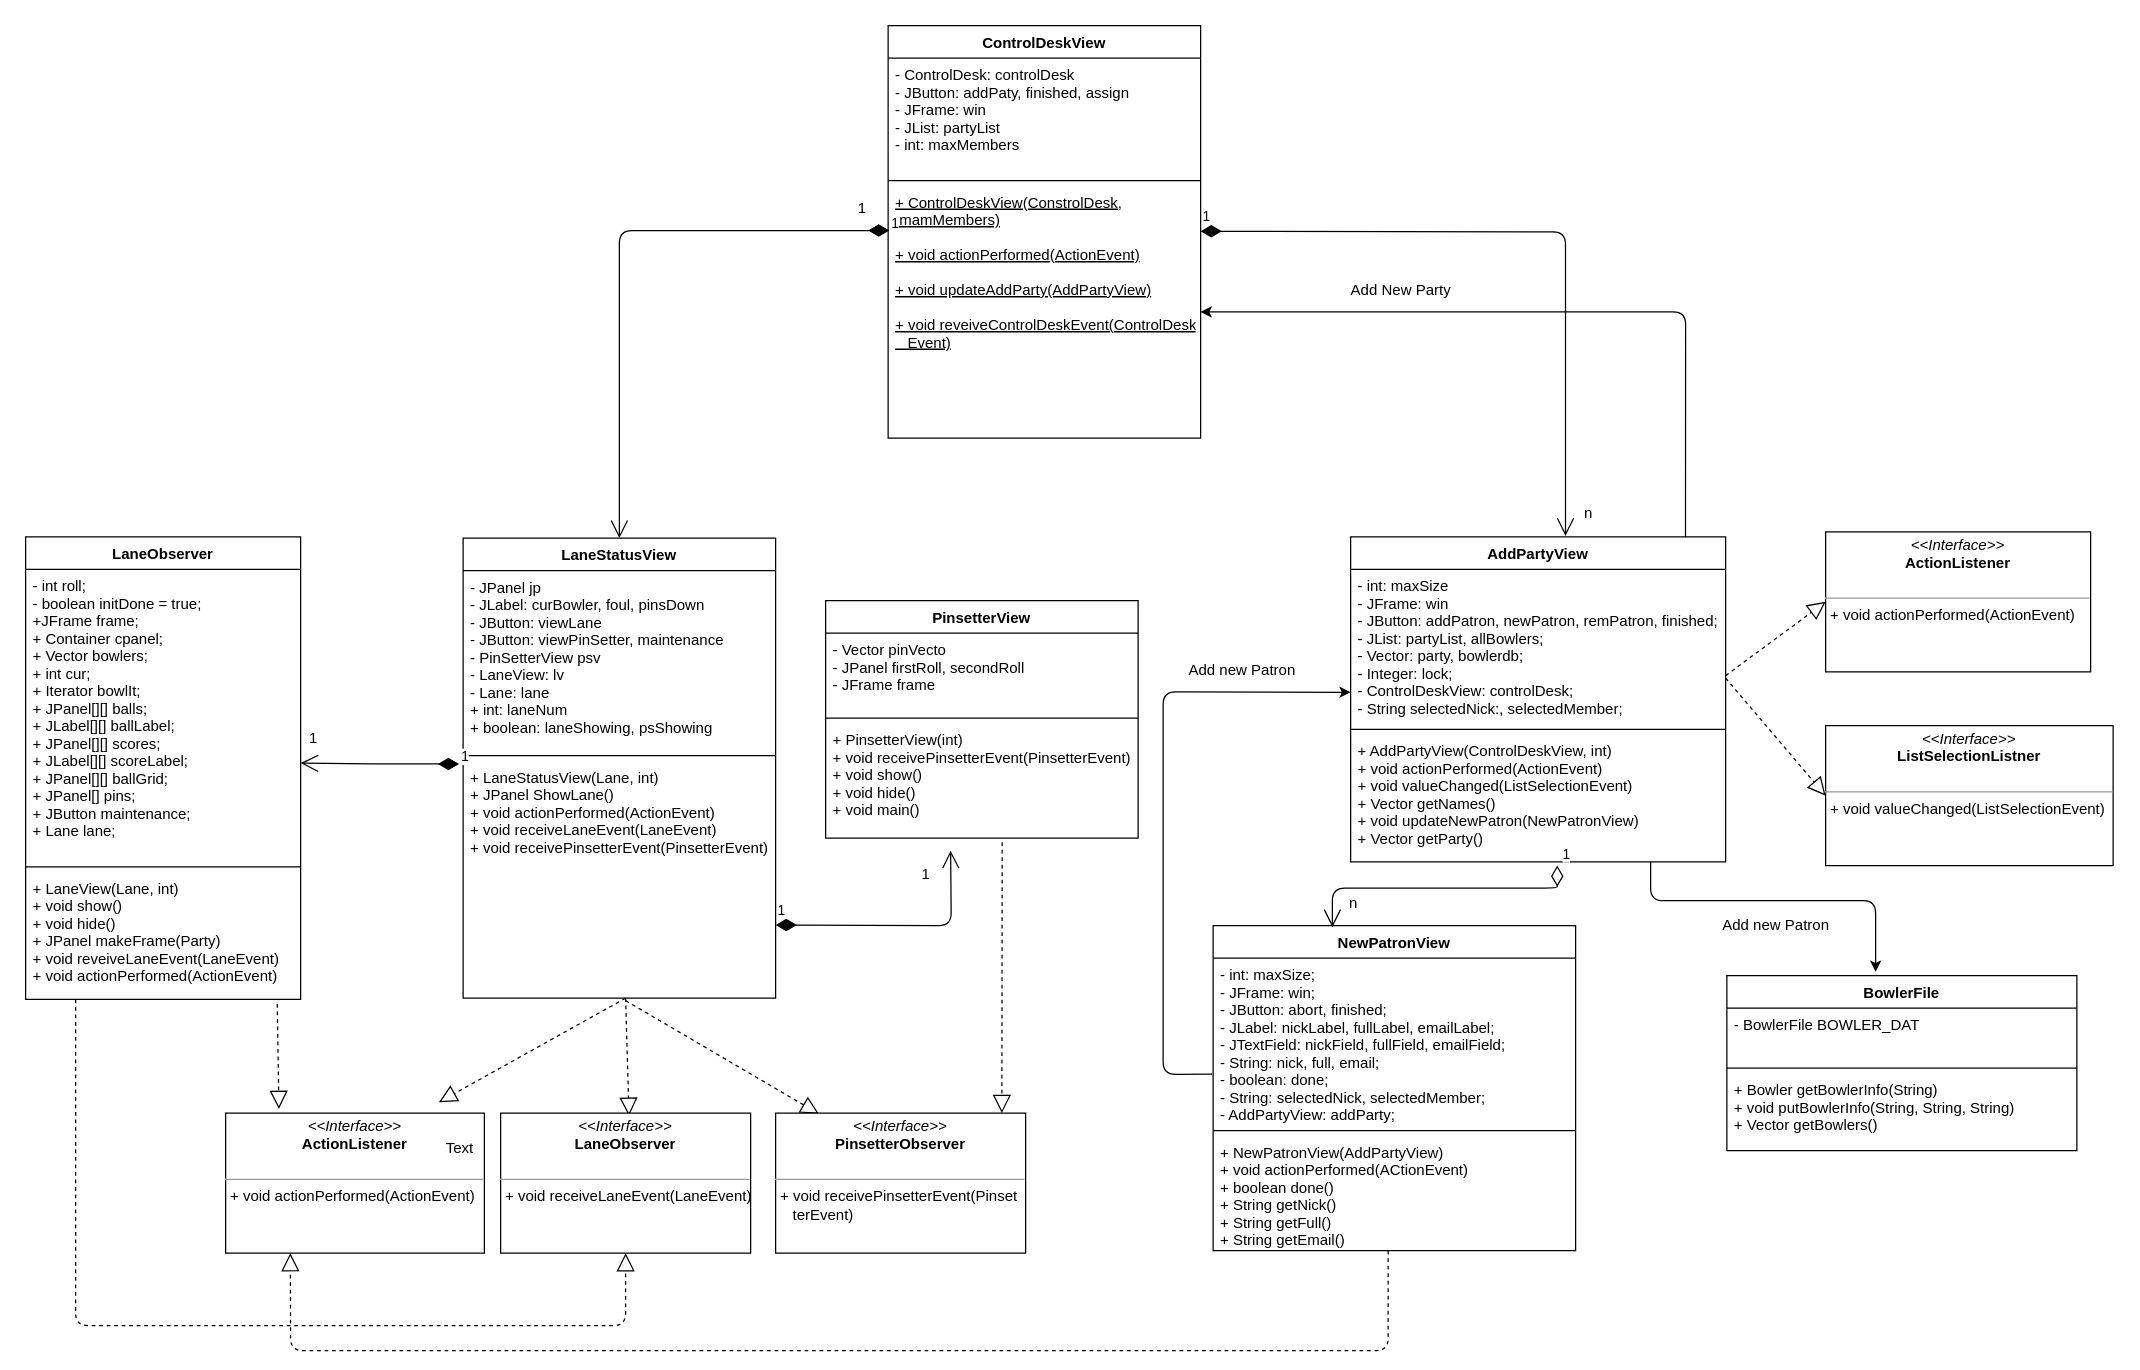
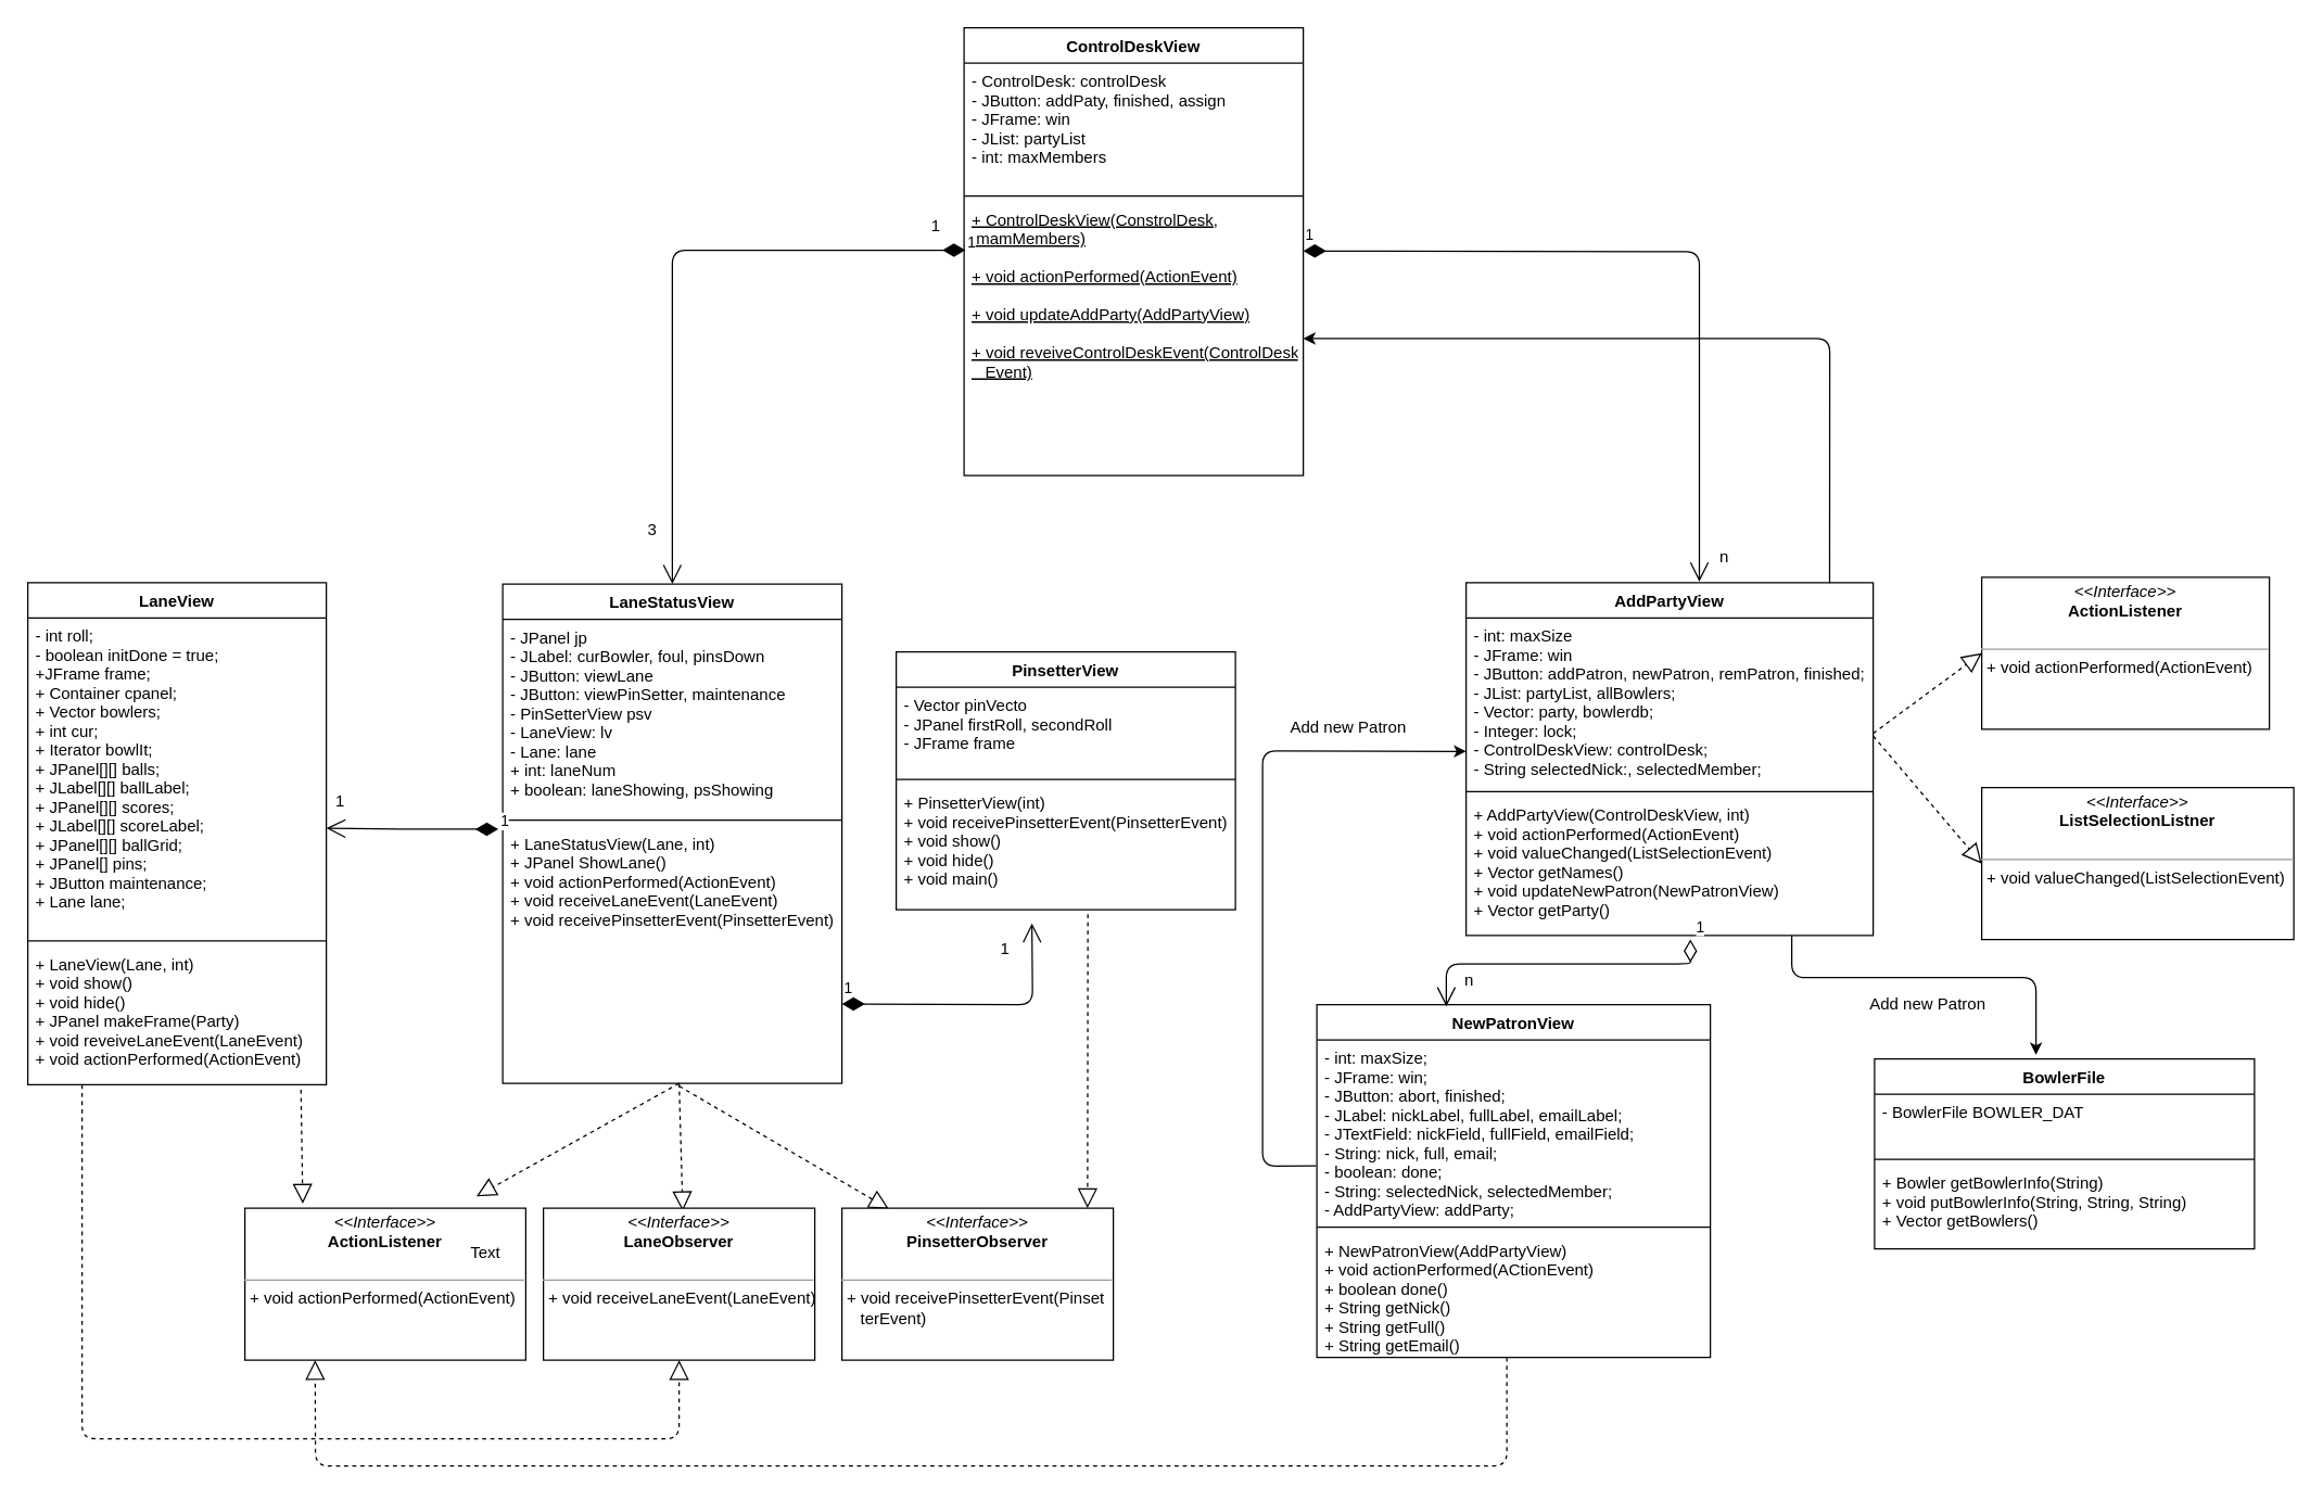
- <mxCell id="39" value="Add New Party" style="text;html=1;align=center;verticalAlign=middle;resizable=0;points=[];autosize=1;" vertex="1" parent="1"><mxGeometry x="1070" y="222" width="100" height="20" as="geometry" /></mxCell>
+ <mxCell id="7" value="3" style="text;html=1;align=center;verticalAlign=middle;resizable=0;points=[];autosize=1;" vertex="1" parent="1"><mxGeometry x="470" y="380" width="20" height="20" as="geometry" /></mxCell>
- <mxCell id="22" value="LaneObserver" style="swimlane;fontStyle=1;align=center;verticalAlign=top;childLayout=stackLayout;horizontal=1;startSize=26;horizontalStack=0;resizeParent=1;resizeParentMax=0;resizeLast=0;collapsible=1;marginBottom=0;" vertex="1" parent="1"><mxGeometry x="20" y="429" width="220" height="370" as="geometry" /></mxCell>
+ <mxCell id="22" value="LaneView" style="swimlane;fontStyle=1;align=center;verticalAlign=top;childLayout=stackLayout;horizontal=1;startSize=26;horizontalStack=0;resizeParent=1;resizeParentMax=0;resizeLast=0;collapsible=1;marginBottom=0;" vertex="1" parent="1"><mxGeometry x="20" y="429" width="220" height="370" as="geometry" /></mxCell>
- <mxCell id="18" value="Text" style="text;html=1;align=center;verticalAlign=middle;resizable=0;points=[];autosize=1;" vertex="1" parent="17"><mxGeometry x="167" y="18" width="40" height="20" as="geometry" /></mxCell>
+ <mxCell id="18" value="Text" style="text;html=1;align=center;verticalAlign=middle;resizable=0;points=[];autosize=1;" vertex="1" parent="17"><mxGeometry x="157" y="23" width="40" height="20" as="geometry" /></mxCell>
